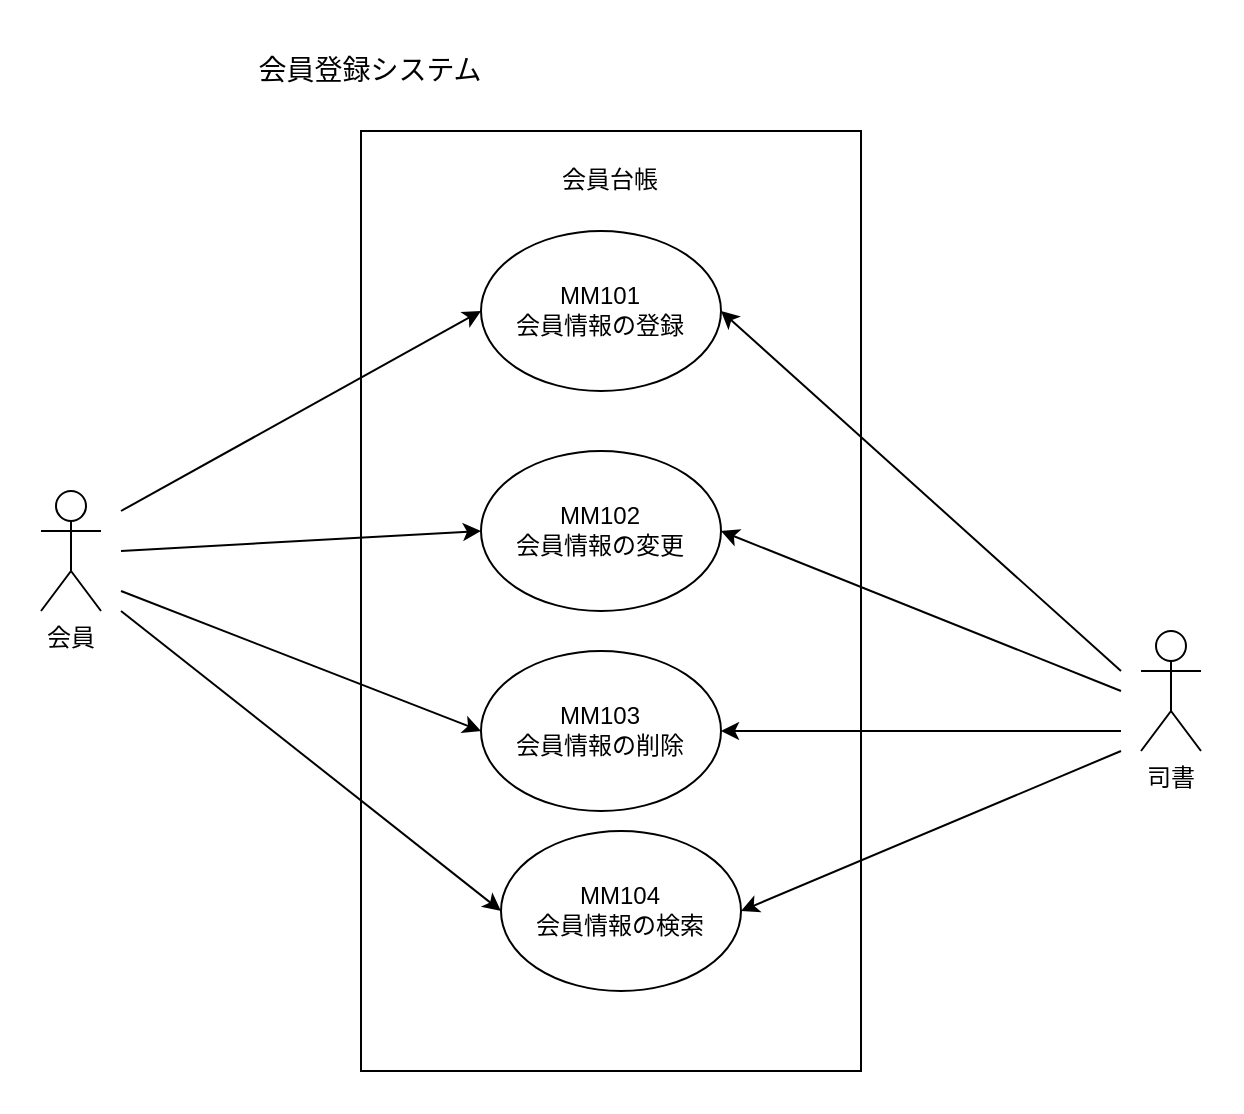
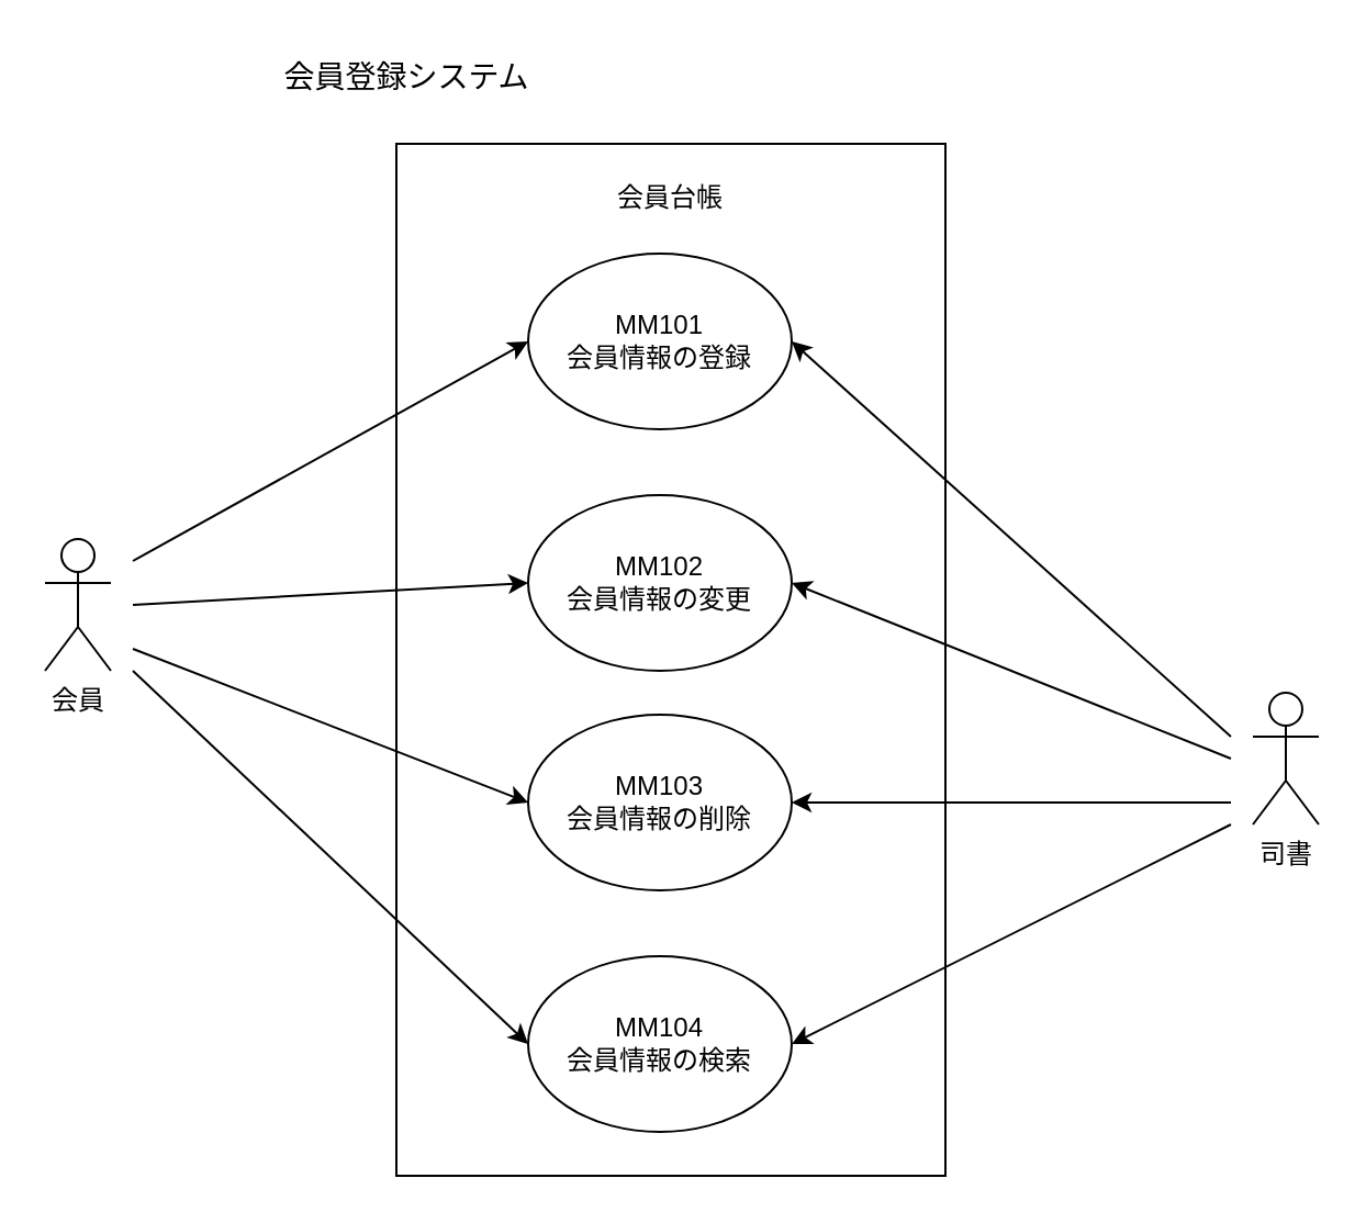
- <mxCell id="8" value="MM104&lt;br&gt;会員情報の検索" style="ellipse;whiteSpace=wrap;html=1;" vertex="1" parent="1"><mxGeometry x="250" y="415" width="120" height="80" as="geometry" /></mxCell>
+ <mxCell id="8" value="MM104&lt;br&gt;会員情報の検索" style="ellipse;whiteSpace=wrap;html=1;" vertex="1" parent="1"><mxGeometry x="240" y="435" width="120" height="80" as="geometry" /></mxCell>
